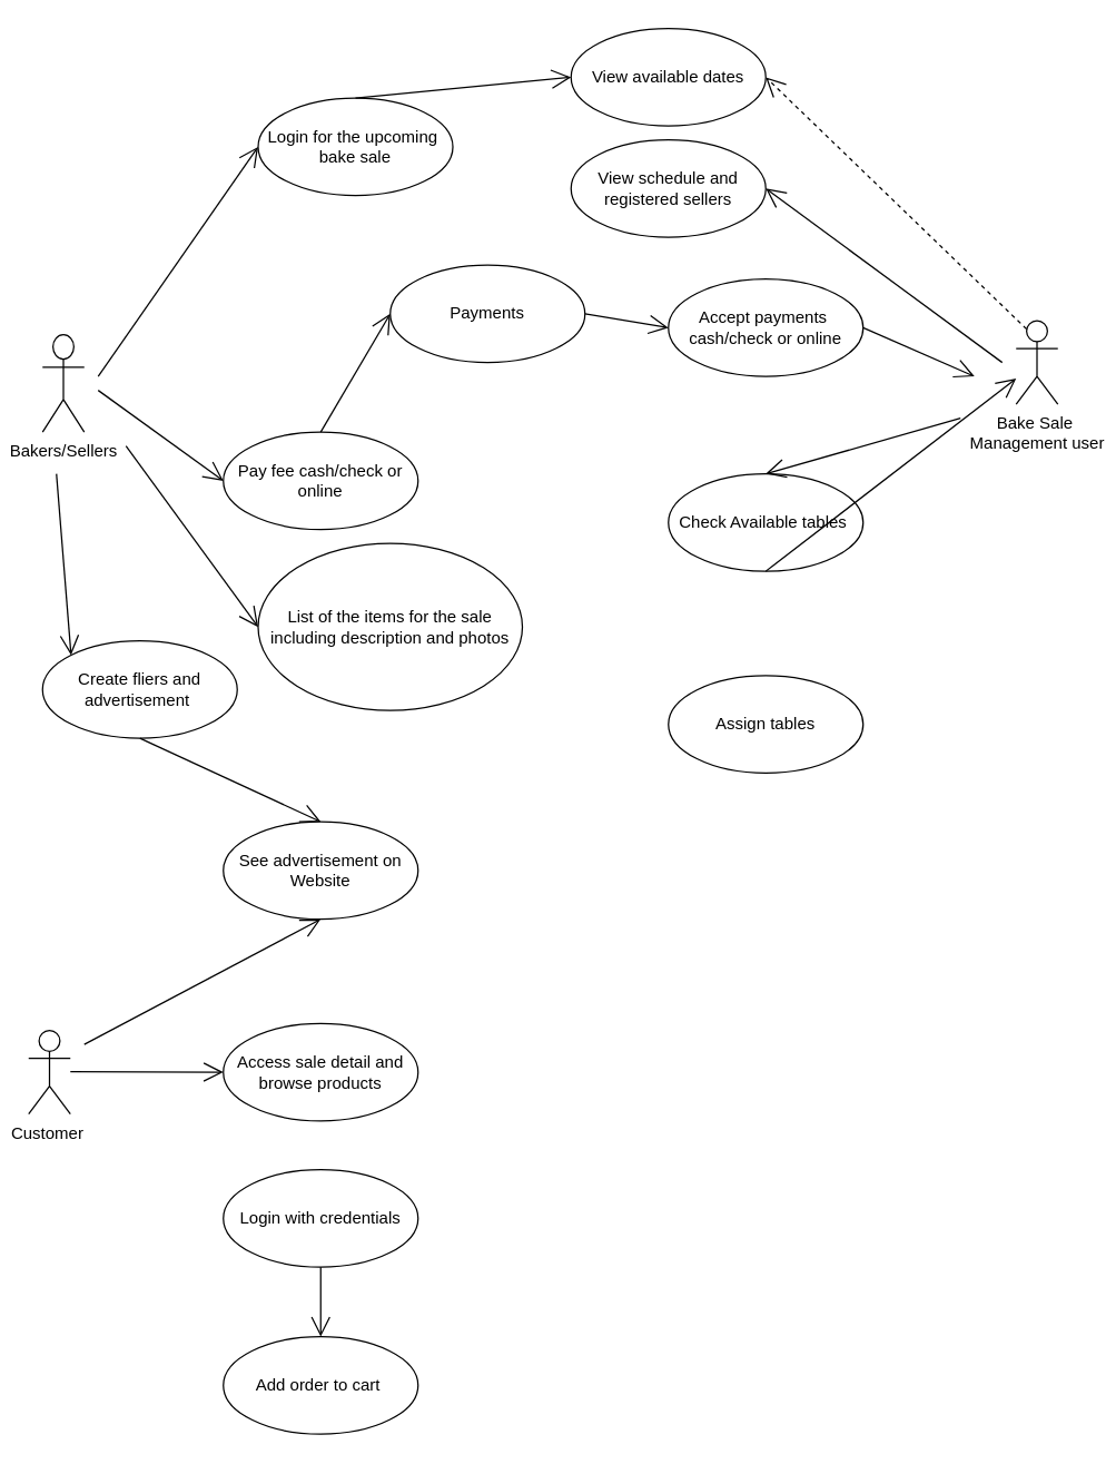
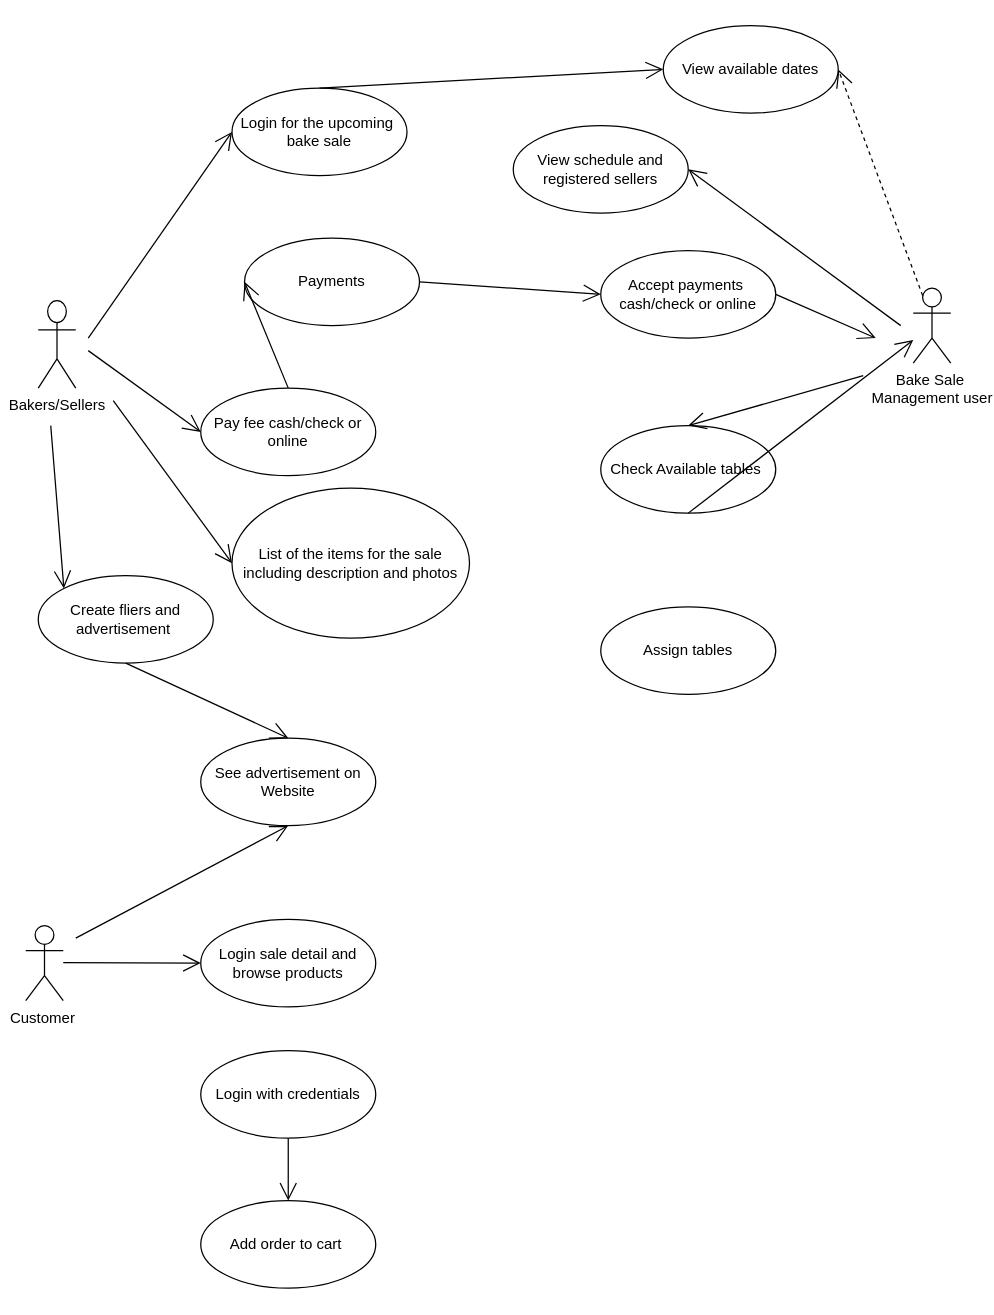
- <mxCell id="10" value="View available dates" style="ellipse;whiteSpace=wrap;html=1;" vertex="1" parent="1"><mxGeometry x="410" y="20" width="140" height="70" as="geometry" /></mxCell>
+ <mxCell id="10" value="View available dates" style="ellipse;whiteSpace=wrap;html=1;" vertex="1" parent="1"><mxGeometry x="530" y="20" width="140" height="70" as="geometry" /></mxCell>
- <mxCell id="13" value="Payments" style="ellipse;whiteSpace=wrap;html=1;" vertex="1" parent="1"><mxGeometry x="280" y="190" width="140" height="70" as="geometry" /></mxCell>
+ <mxCell id="13" value="Payments" style="ellipse;whiteSpace=wrap;html=1;" vertex="1" parent="1"><mxGeometry x="195" y="190" width="140" height="70" as="geometry" /></mxCell>
- <mxCell id="3" value="Access sale detail and browse products" style="ellipse;whiteSpace=wrap;html=1;" vertex="1" parent="1"><mxGeometry x="160" y="735" width="140" height="70" as="geometry" /></mxCell>
+ <mxCell id="3" value="Login sale detail and browse products" style="ellipse;whiteSpace=wrap;html=1;" vertex="1" parent="1"><mxGeometry x="160" y="735" width="140" height="70" as="geometry" /></mxCell>
